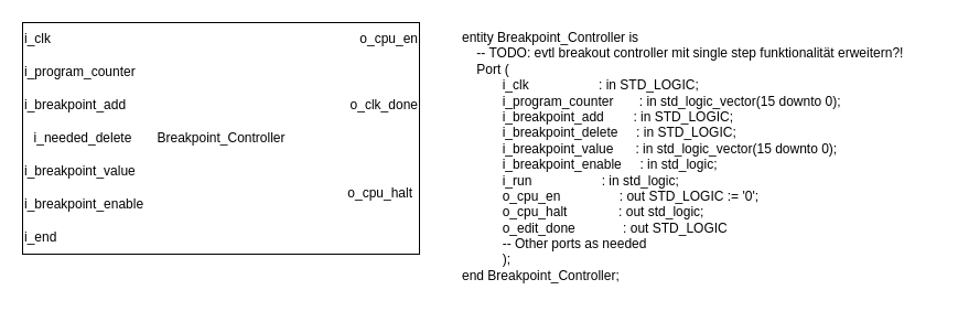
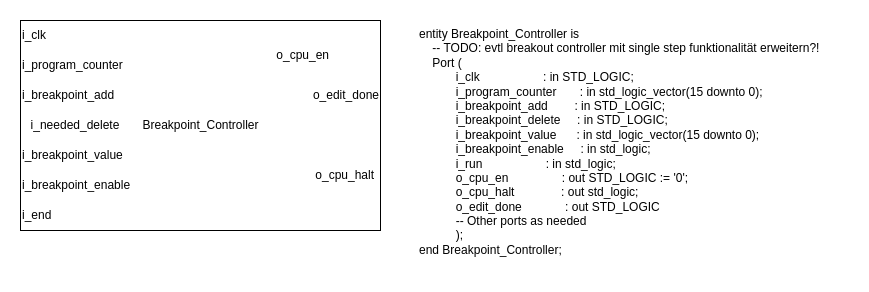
- <mxCell id="7" value="o_cpu_en" style="text;html=1;align=right;verticalAlign=middle;resizable=0;points=[];autosize=1;strokeColor=none;fillColor=none;" parent="1" vertex="1"><mxGeometry x="300" width="80" height="30" as="geometry" y="20" /></mxCell>
+ <mxCell id="7" value="o_cpu_en" style="text;html=1;align=right;verticalAlign=middle;resizable=0;points=[];autosize=1;strokeColor=none;fillColor=none;" parent="1" vertex="1"><mxGeometry x="250" y="40" width="80" height="30" as="geometry" /></mxCell>
- <mxCell id="9" value="o_clk_done" style="text;html=1;align=right;verticalAlign=middle;resizable=0;points=[];autosize=1;strokeColor=none;fillColor=none;" parent="1" vertex="1"><mxGeometry x="290" y="80" width="90" height="30" as="geometry" /></mxCell>
+ <mxCell id="9" value="o_edit_done" style="text;html=1;align=right;verticalAlign=middle;resizable=0;points=[];autosize=1;strokeColor=none;fillColor=none;" parent="1" vertex="1"><mxGeometry x="290" y="80" width="90" height="30" as="geometry" /></mxCell>
